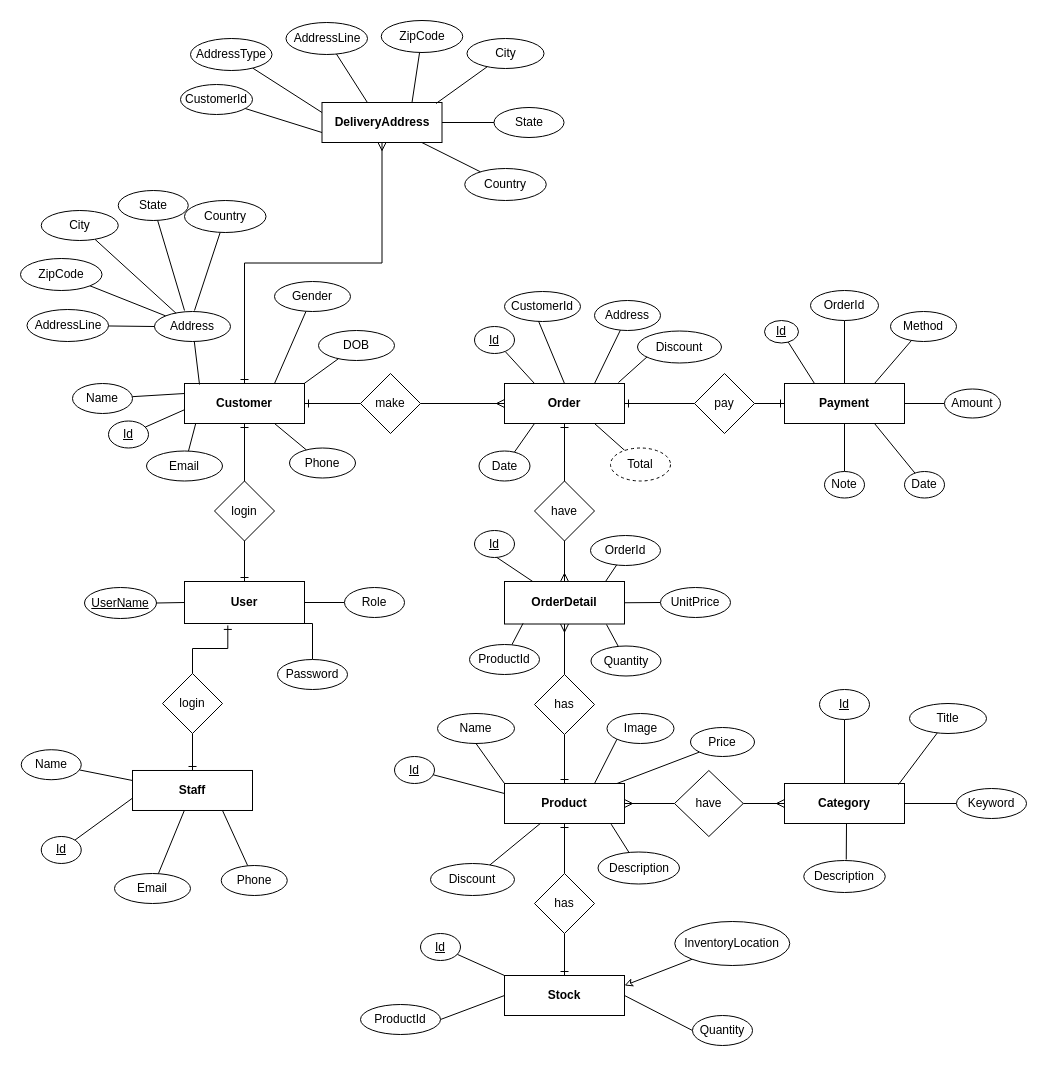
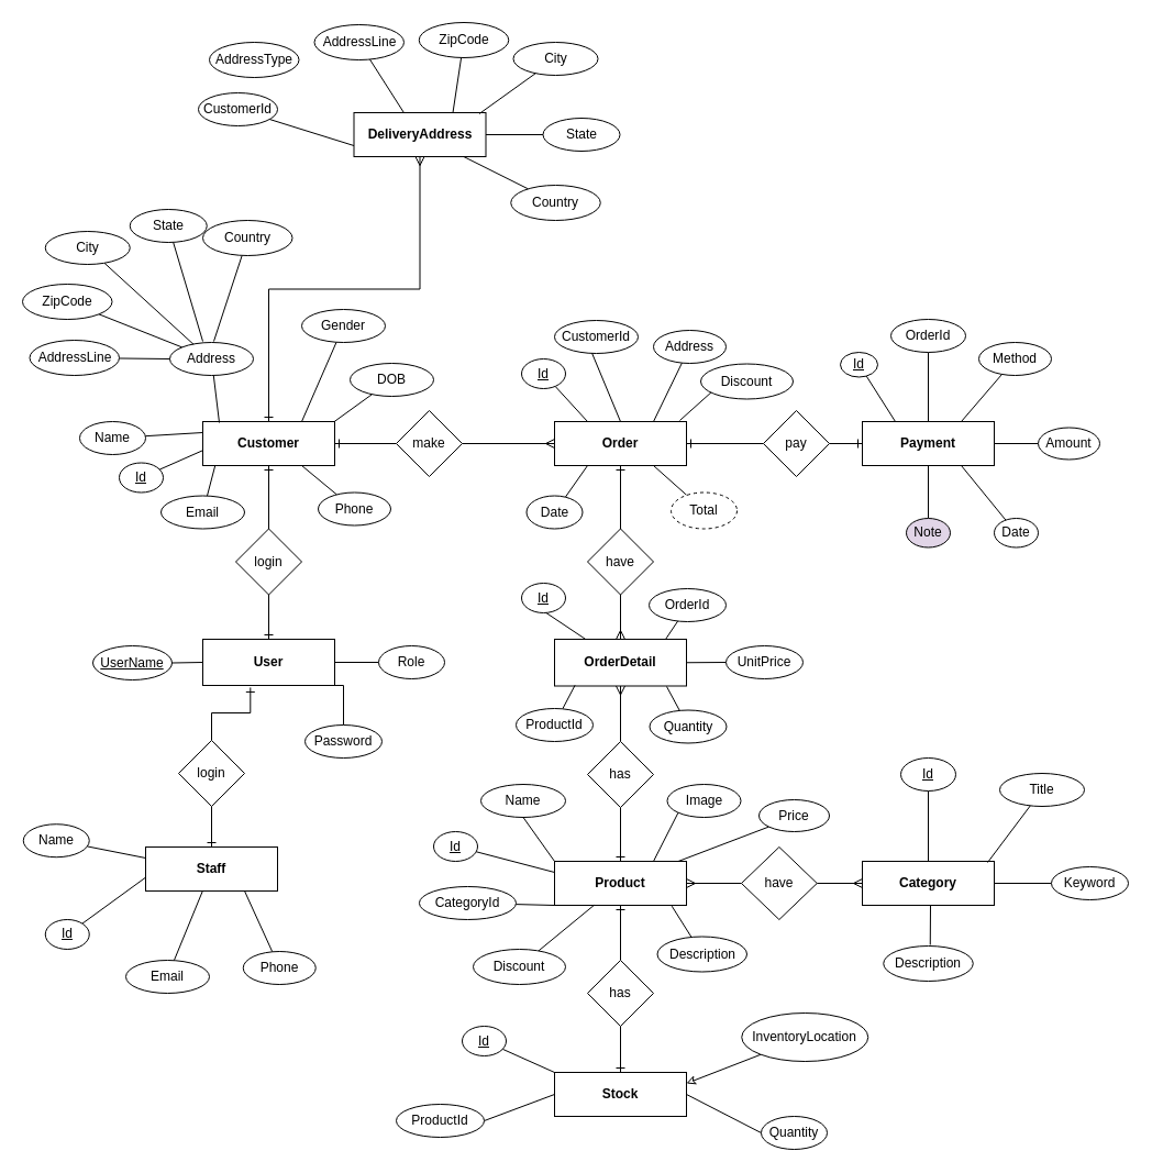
- <mxCell id="121" style="edgeStyle=none;rounded=0;orthogonalLoop=1;jettySize=auto;html=1;entryX=0;entryY=0.25;entryDx=0;entryDy=0;endArrow=none;endFill=0;" parent="1" source="122" target="116" edge="1"><mxGeometry relative="1" as="geometry" /></mxCell>
- <mxCell id="58" value="Note" style="ellipse;whiteSpace=wrap;html=1;fontStyle=0" parent="1" vertex="1"><mxGeometry x="824" y="471" width="40" height="26.5" as="geometry" /></mxCell>
+ <mxCell id="58" value="Note" style="ellipse;whiteSpace=wrap;html=1;fontStyle=0;fillColor=#e1d5e7;" parent="1" vertex="1"><mxGeometry x="824" y="471" width="40" height="26.5" as="geometry" /></mxCell>
+ <mxCell id="91" value="CategoryId" style="ellipse;whiteSpace=wrap;html=1;strokeWidth=1;" parent="1" vertex="1"><mxGeometry x="380.94" y="805.99" width="88.06" height="30" as="geometry" /></mxCell>
+ <mxCell id="90" style="edgeStyle=none;rounded=0;orthogonalLoop=1;jettySize=auto;html=1;startSize=6;endArrow=none;endFill=0;endSize=6;entryX=0;entryY=1;entryDx=0;entryDy=0;strokeWidth=1;" parent="1" source="91" target="44" edge="1"><mxGeometry relative="1" as="geometry"><mxPoint x="-158.49" y="561.5" as="targetPoint" /></mxGeometry></mxCell>
